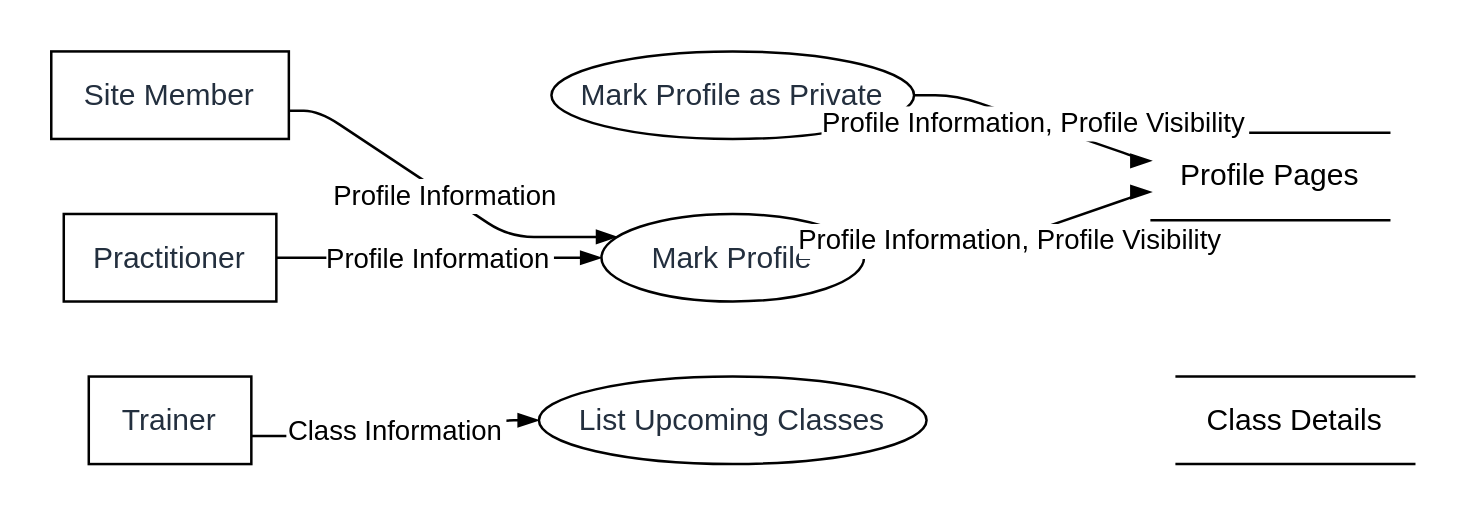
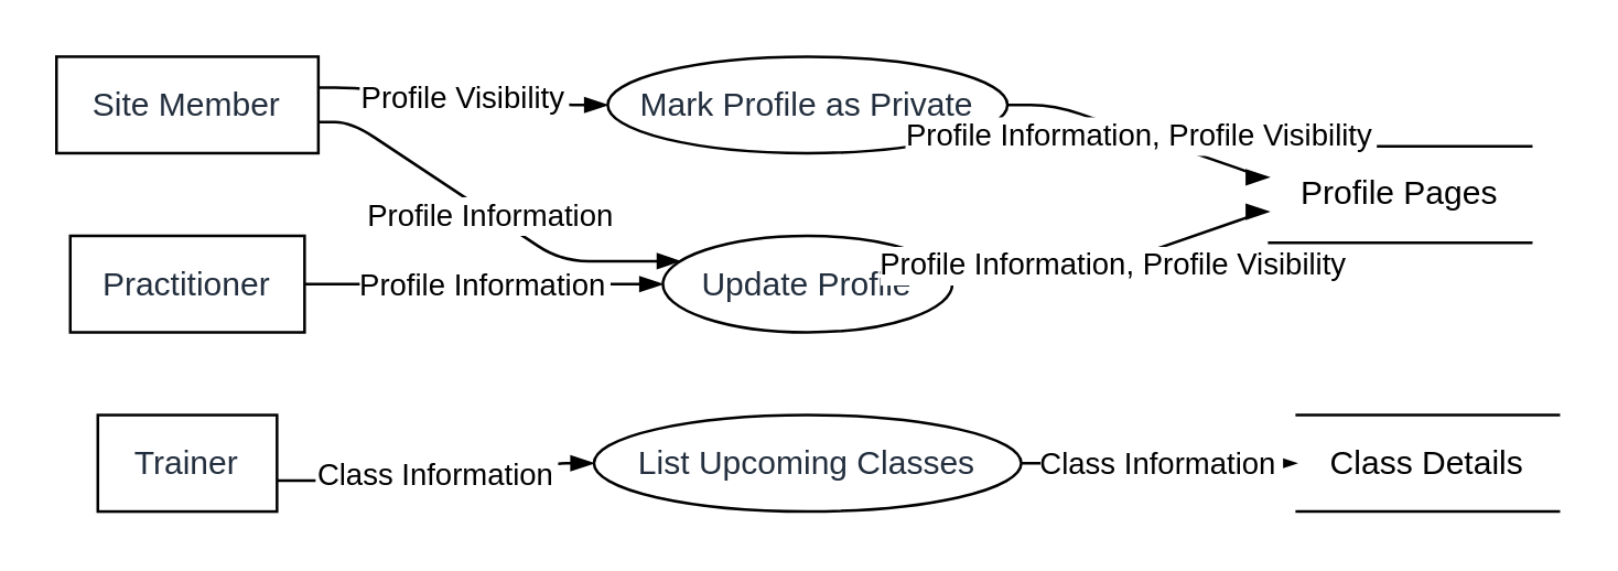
+ <mxCell id="12" value="Profile Visibility" style="endArrow=blockThin;endFill=1;fontSize=11;orthogonal=1;noEdgeStyle=1;" edge="1" parent="1" source="2" target="6"><mxGeometry relative="1" as="geometry"><Array as="points"><mxPoint x="127" y="31.25" /><mxPoint x="203" y="37.5" /></Array></mxGeometry></mxCell>
- <mxCell id="5" value="Mark Profile" style="shape=ellipse;perimeter=ellipsePerimeter;whiteSpace=wrap;html=1;fillColor=#ffffff;strokeColor=#000000;align=center;verticalAlign=middle;fontColor=#232F3E;" vertex="1" parent="1"><mxGeometry x="240" y="85" width="105" height="35" as="geometry" /></mxCell>
+ <mxCell id="5" value="Update Profile" style="shape=ellipse;perimeter=ellipsePerimeter;whiteSpace=wrap;html=1;fillColor=#ffffff;strokeColor=#000000;align=center;verticalAlign=middle;fontColor=#232F3E;" vertex="1" parent="1"><mxGeometry x="240" y="85" width="105" height="35" as="geometry" /></mxCell>
+ <mxCell id="16" value="Class Information" style="endArrow=blockThin;endFill=1;fontSize=11;orthogonal=1;noEdgeStyle=1;" edge="1" parent="1" source="7" target="9"><mxGeometry relative="1" as="geometry"><Array as="points"><mxPoint x="382" y="167.5" /><mxPoint x="458" y="167.5" /></Array></mxGeometry></mxCell>
